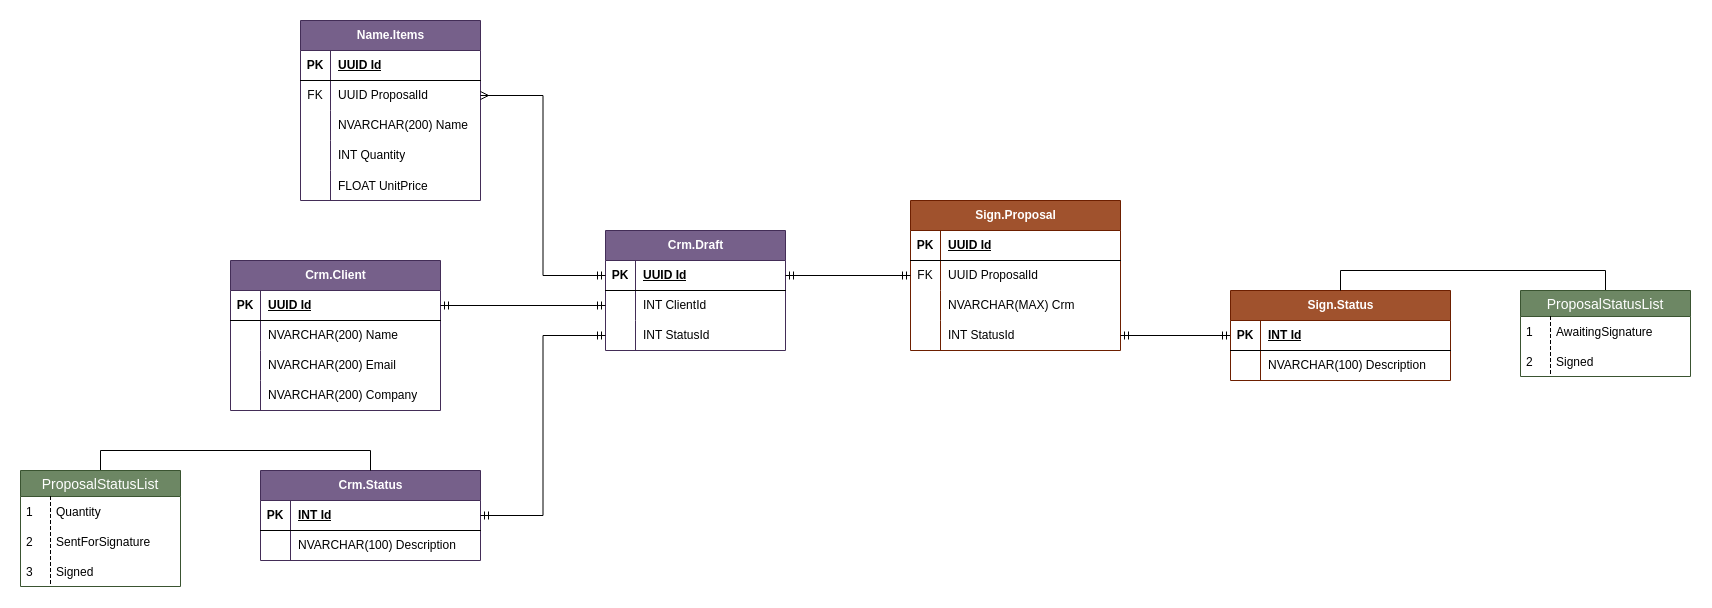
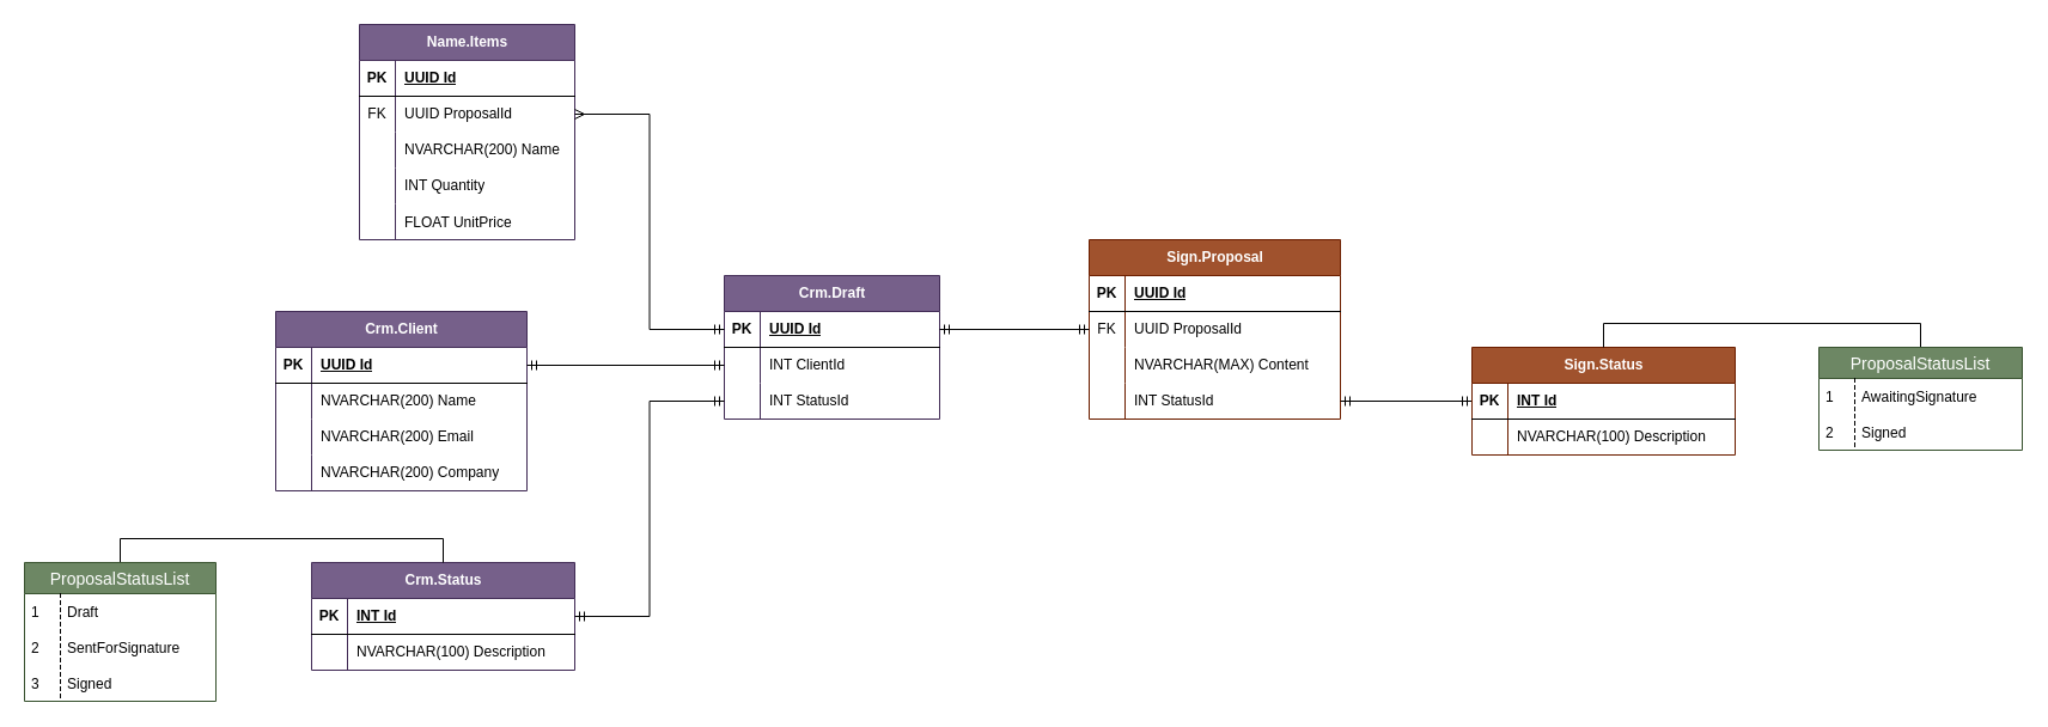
- <mxCell id="68" value="NVARCHAR(MAX) Crm" style="shape=partialRectangle;connectable=0;fillColor=none;top=0;left=0;bottom=0;right=0;align=left;spacingLeft=6;overflow=hidden;whiteSpace=wrap;html=1;" parent="66" vertex="1"><mxGeometry x="30" width="180" height="30" as="geometry"><mxRectangle width="180" height="30" as="alternateBounds" /></mxGeometry></mxCell>
+ <mxCell id="68" value="NVARCHAR(MAX) Content" style="shape=partialRectangle;connectable=0;fillColor=none;top=0;left=0;bottom=0;right=0;align=left;spacingLeft=6;overflow=hidden;whiteSpace=wrap;html=1;" parent="66" vertex="1"><mxGeometry x="30" width="180" height="30" as="geometry"><mxRectangle width="180" height="30" as="alternateBounds" /></mxGeometry></mxCell>
- <mxCell id="53" value="Quantity" style="shape=partialRectangle;fillColor=none;align=left;verticalAlign=middle;strokeColor=none;spacingLeft=34;rotatable=0;points=[[0,0.5],[1,0.5]];portConstraint=eastwest;dropTarget=0;" parent="52" vertex="1"><mxGeometry y="26" width="160" height="30" as="geometry" /></mxCell>
+ <mxCell id="53" value="Draft" style="shape=partialRectangle;fillColor=none;align=left;verticalAlign=middle;strokeColor=none;spacingLeft=34;rotatable=0;points=[[0,0.5],[1,0.5]];portConstraint=eastwest;dropTarget=0;" parent="52" vertex="1"><mxGeometry y="26" width="160" height="30" as="geometry" /></mxCell>
